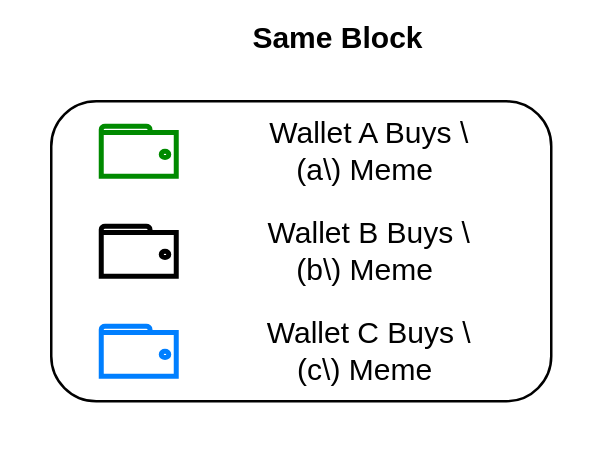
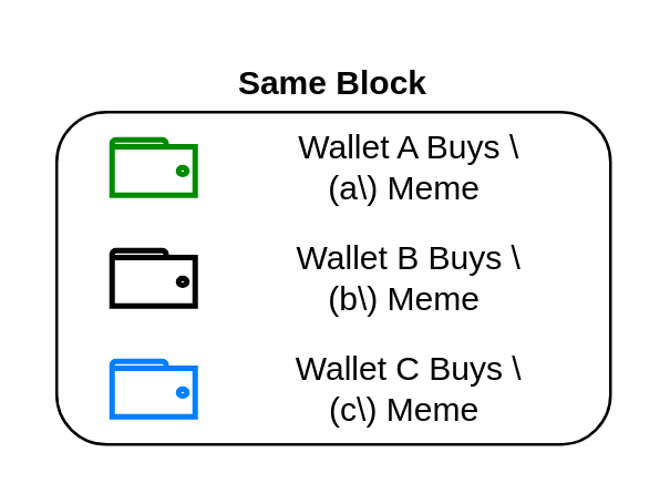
- <mxCell id="3" value="&lt;b&gt;Same Block&lt;/b&gt;" style="text;html=1;align=center;verticalAlign=middle;whiteSpace=wrap;rounded=0;" vertex="1" parent="1"><mxGeometry x="95" y="5" width="80" height="20" as="geometry" /></mxCell>
+ <mxCell id="3" value="&lt;b&gt;Same Block&lt;/b&gt;" style="text;html=1;align=center;verticalAlign=middle;whiteSpace=wrap;rounded=0;" vertex="1" parent="1"><mxGeometry x="80" y="20" width="80" height="20" as="geometry" /></mxCell>
